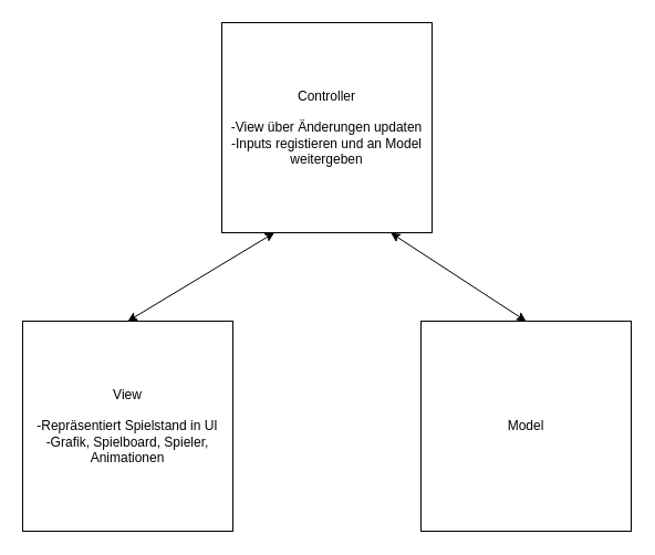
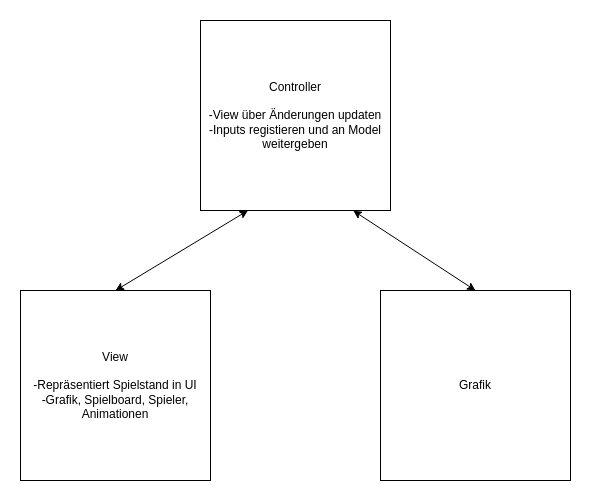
- <mxCell id="3" value="Model" style="whiteSpace=wrap;html=1;aspect=fixed;" vertex="1" parent="1"><mxGeometry x="380" y="290" width="190" height="190" as="geometry" /></mxCell>
+ <mxCell id="3" value="Grafik" style="whiteSpace=wrap;html=1;aspect=fixed;" vertex="1" parent="1"><mxGeometry x="380" y="290" width="190" height="190" as="geometry" /></mxCell>
